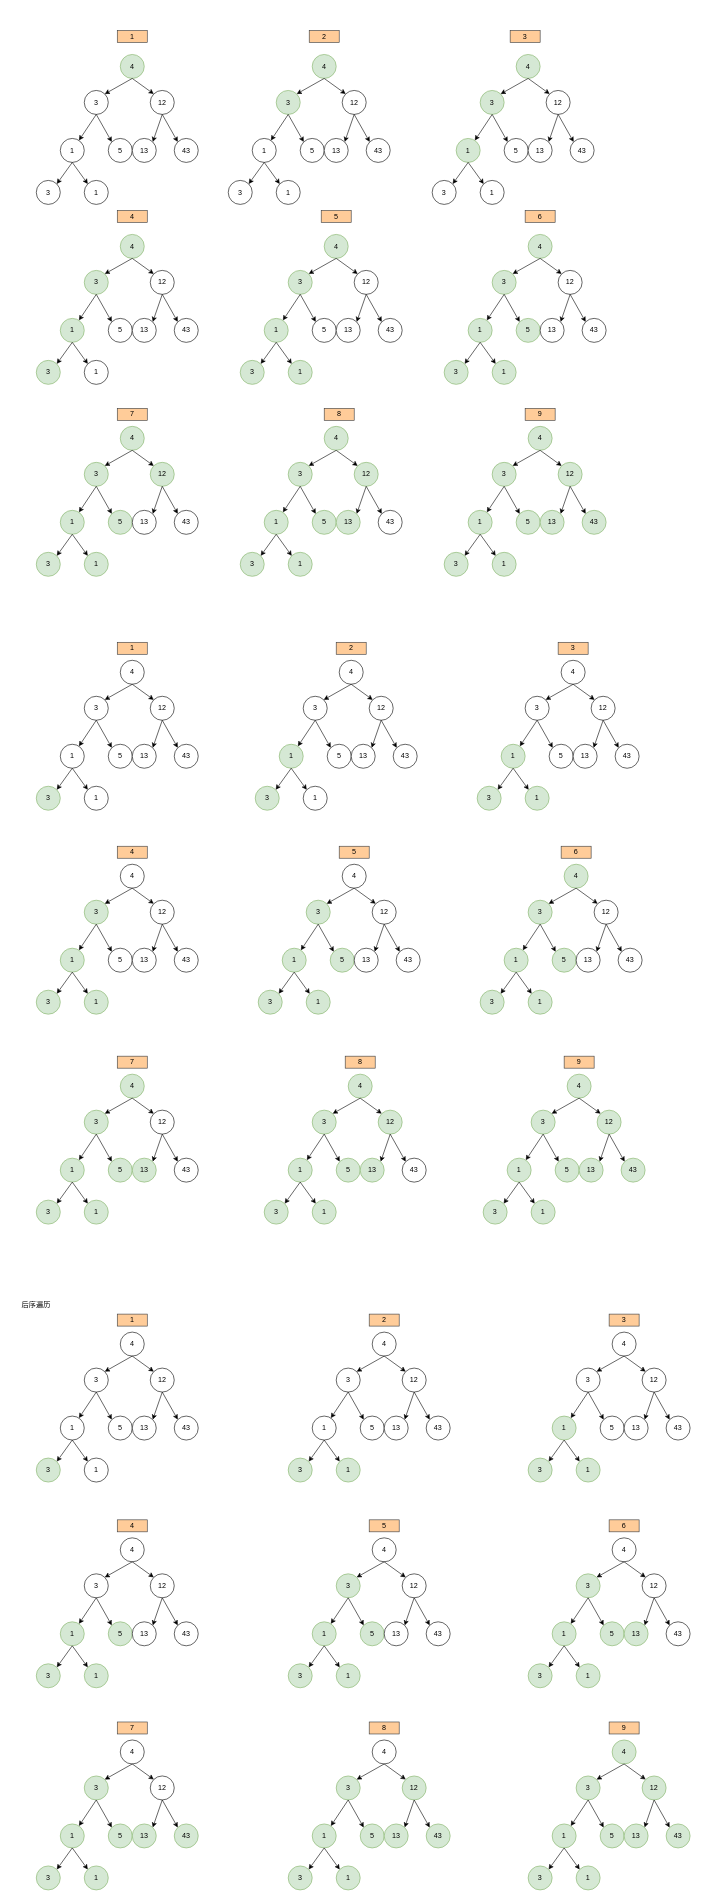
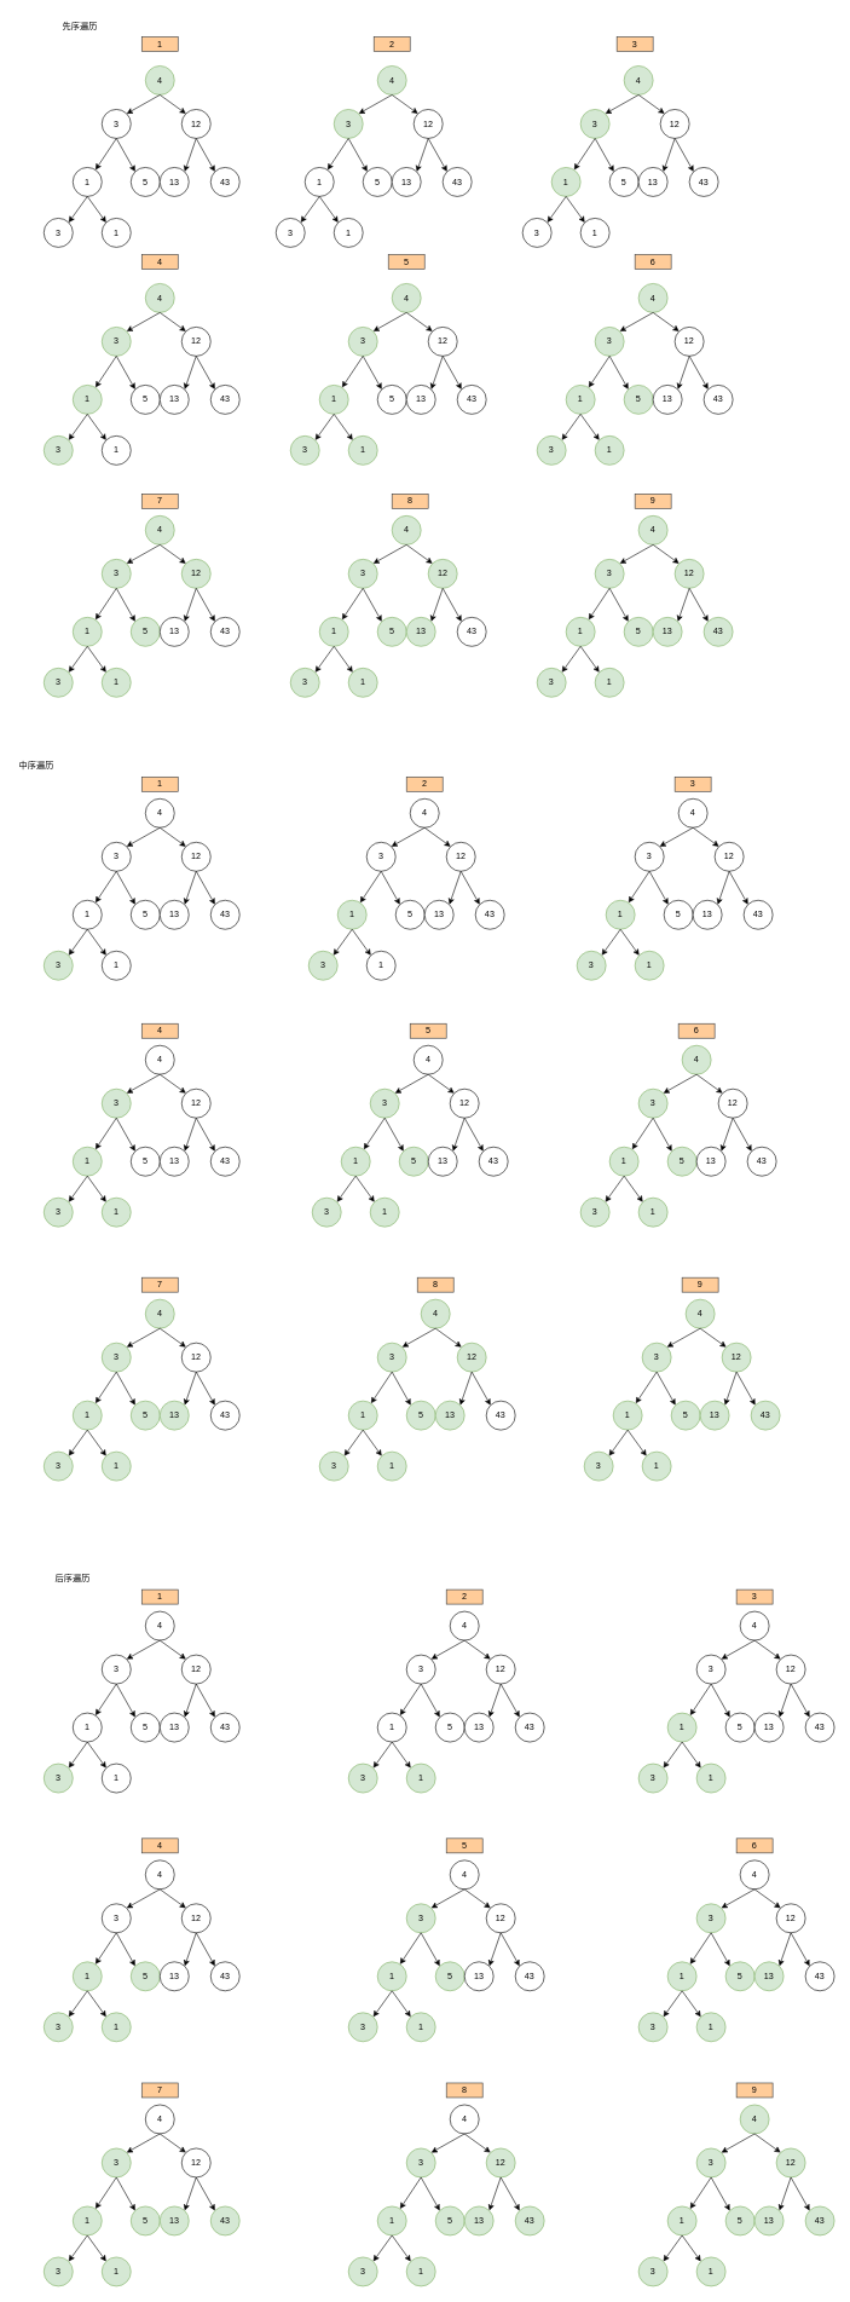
+ <mxCell id="173" value="先序遍历" style="text;html=1;strokeColor=none;fillColor=none;align=center;verticalAlign=middle;whiteSpace=wrap;rounded=0;" vertex="1" parent="1"><mxGeometry y="20" width="60" height="30" as="geometry" x="80" /></mxCell>
+ <mxCell id="172" value="中序遍历" style="text;html=1;strokeColor=none;fillColor=none;align=center;verticalAlign=middle;whiteSpace=wrap;rounded=0;" vertex="1" parent="1"><mxGeometry x="20" y="1040" width="60" height="30" as="geometry" /></mxCell>
- <mxCell id="364" value="后序遍历" style="text;html=1;strokeColor=none;fillColor=none;align=center;verticalAlign=middle;whiteSpace=wrap;rounded=0;" vertex="1" parent="1"><mxGeometry x="30" y="2160" width="60" height="30" as="geometry" /></mxCell>
+ <mxCell id="364" value="后序遍历" style="text;html=1;strokeColor=none;fillColor=none;align=center;verticalAlign=middle;whiteSpace=wrap;rounded=0;" vertex="1" parent="1"><mxGeometry x="70" y="2160" width="60" height="30" as="geometry" /></mxCell>
